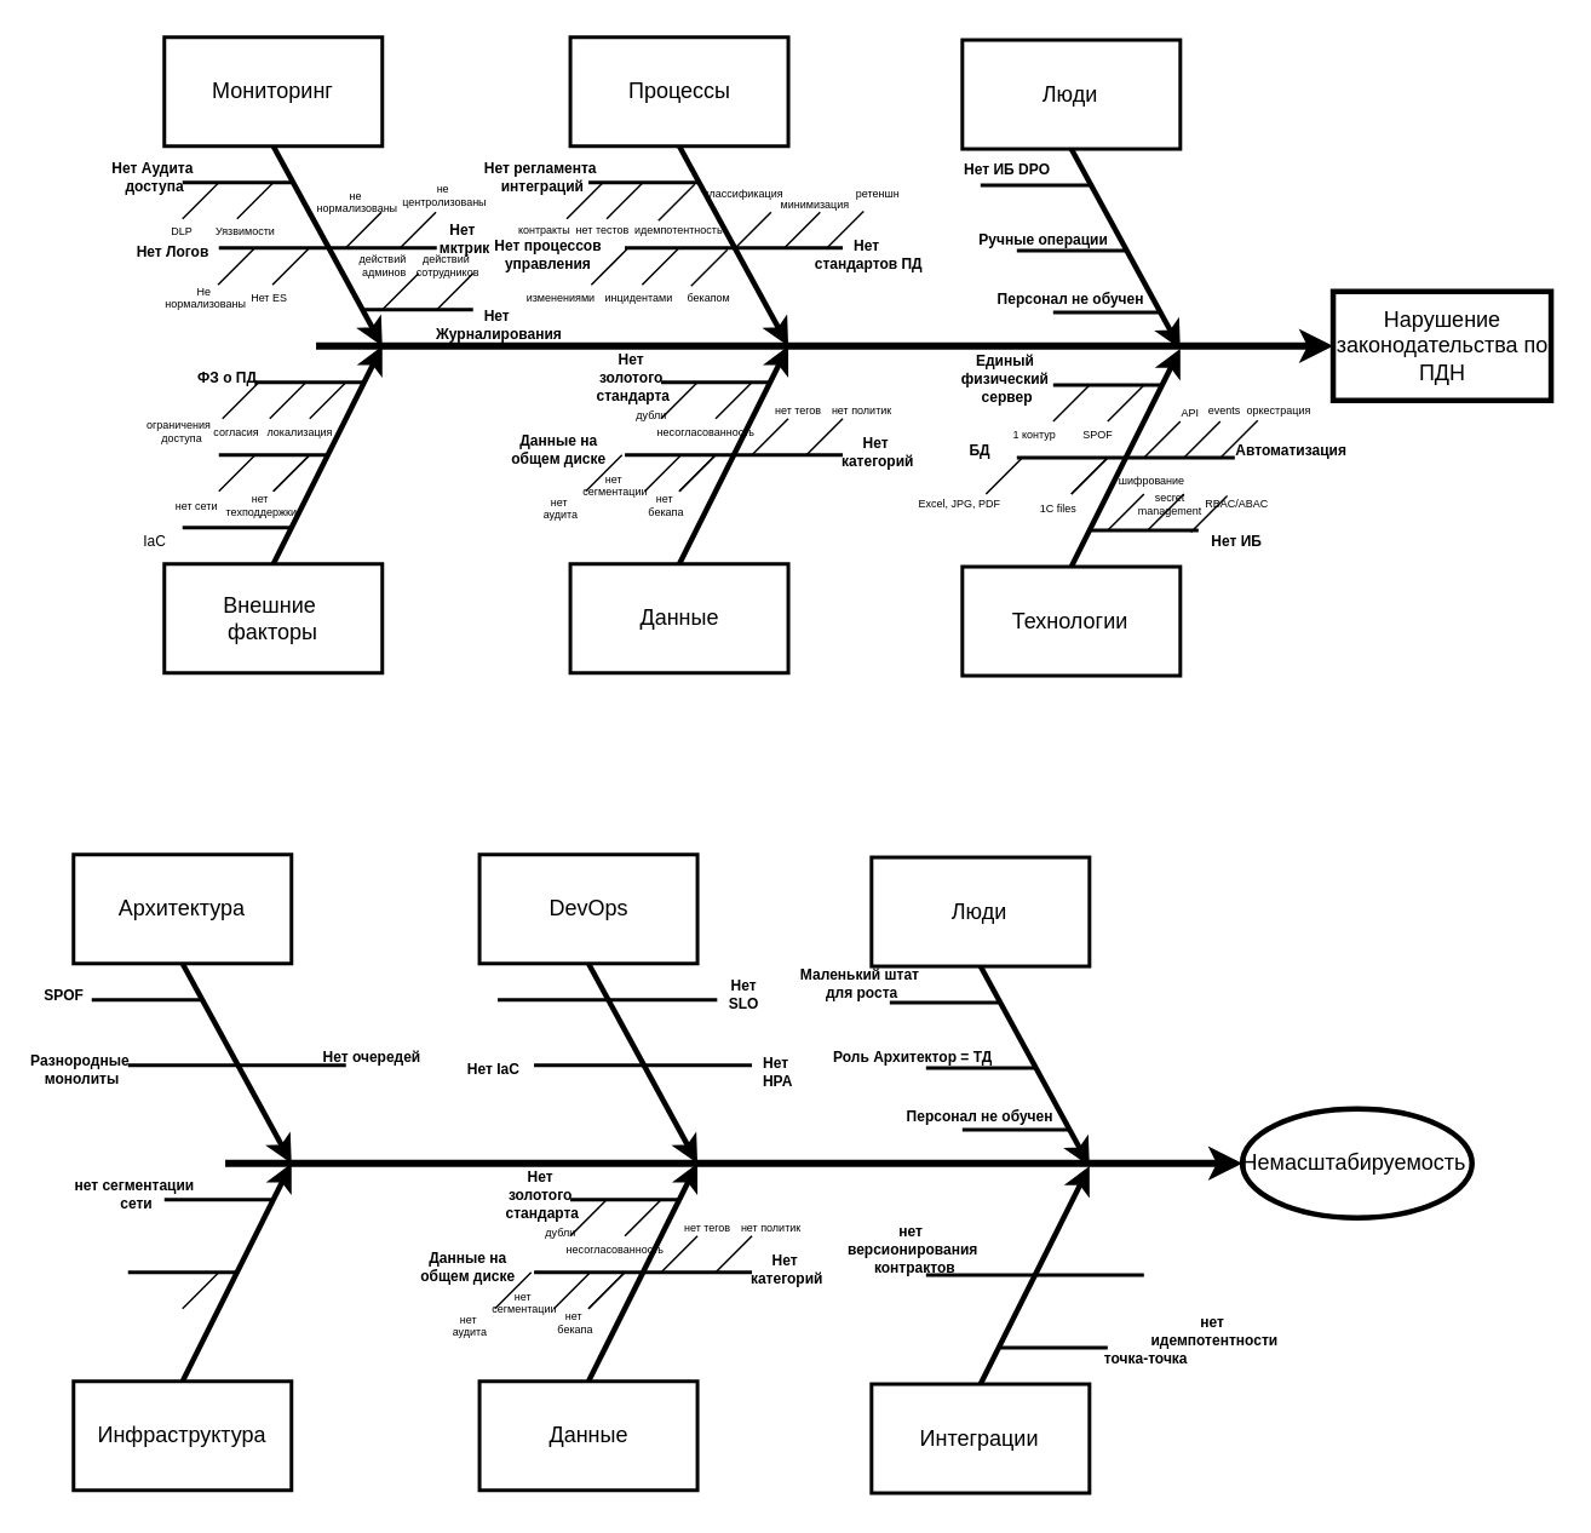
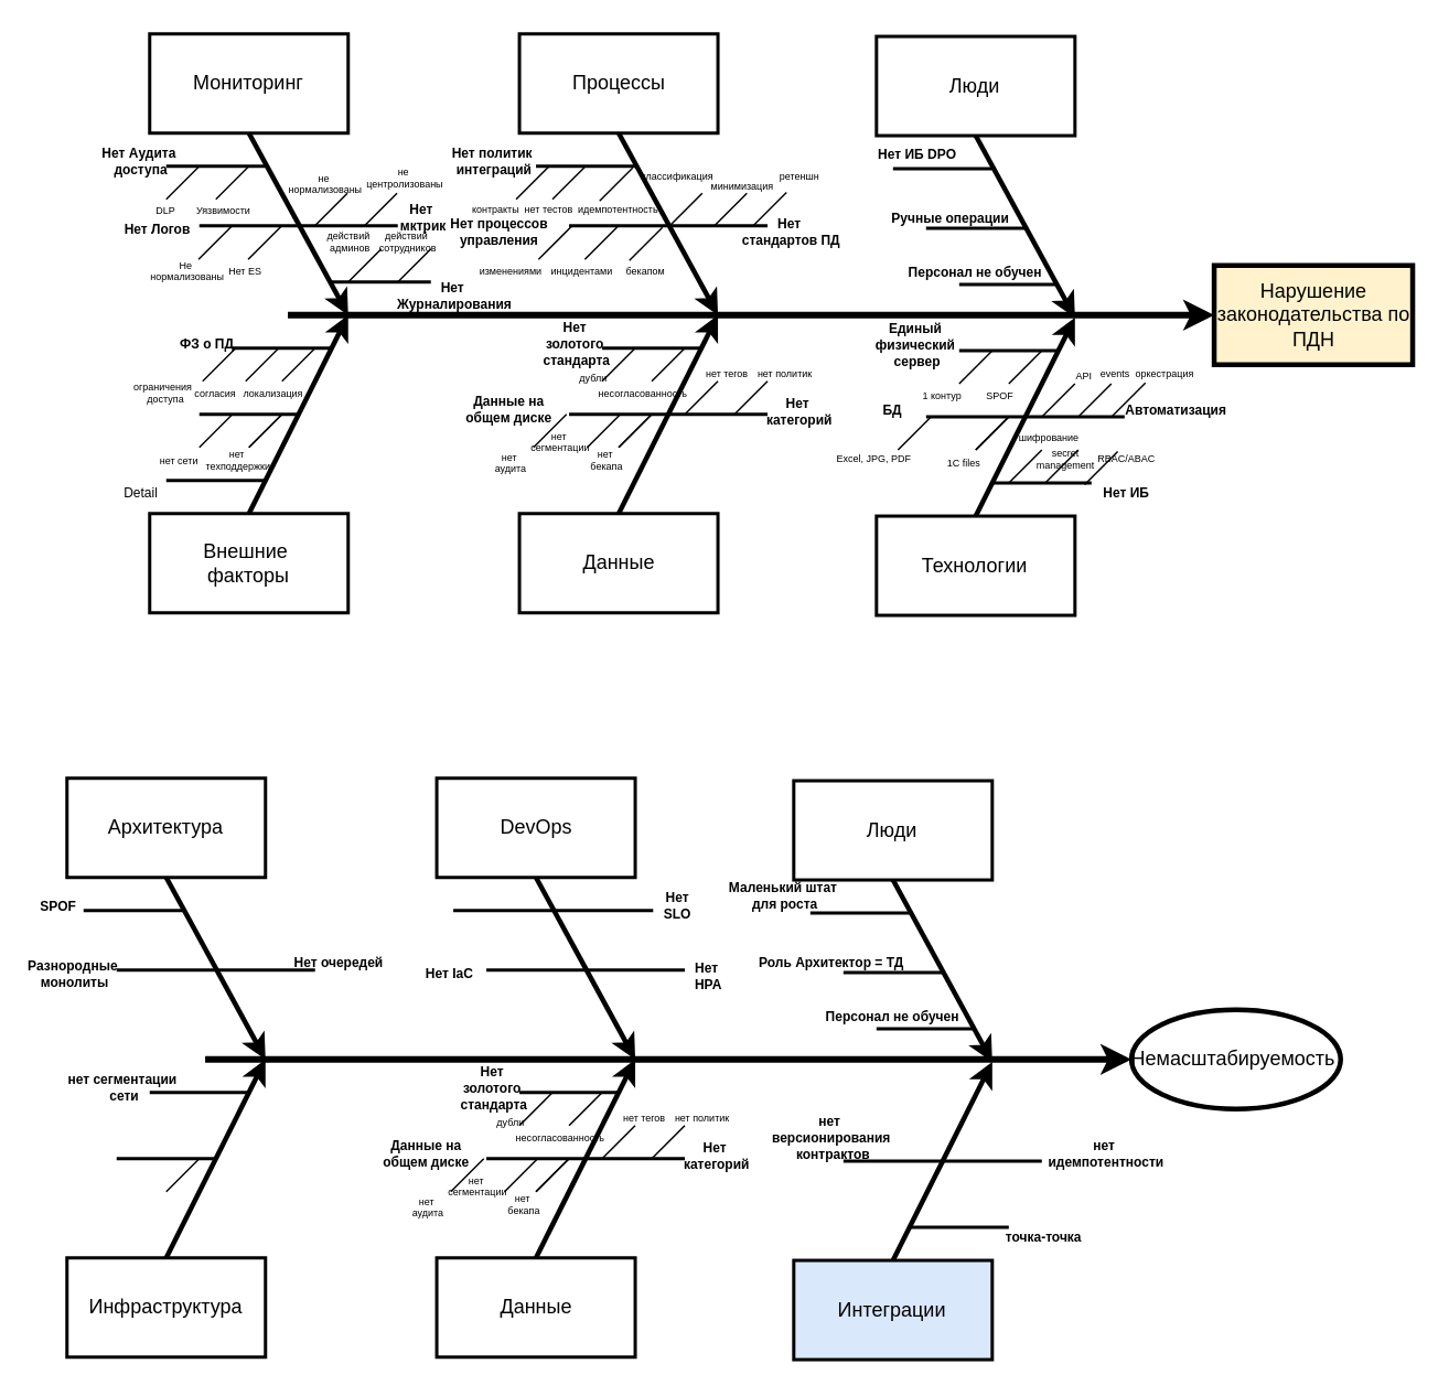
- <mxCell id="72" value="Нет регламента &#10;интеграций" style="text;spacingTop=-5;fontSize=8;align=center;verticalAlign=middle;points=[];fontStyle=1" vertex="1" parent="1"><mxGeometry x="283.542" y="90" width="30" height="20.0" as="geometry" /></mxCell>
+ <mxCell id="72" value="Нет политик &#10;интеграций" style="text;spacingTop=-5;fontSize=8;align=center;verticalAlign=middle;points=[];fontStyle=1" vertex="1" parent="1"><mxGeometry x="283.542" y="90" width="30" height="20.0" as="geometry" /></mxCell>
- <mxCell id="8" value="Нарушение законодательства по ПДН" style="whiteSpace=wrap;strokeWidth=3" vertex="1" parent="1"><mxGeometry x="733.542" y="160" width="120" height="60" as="geometry" /></mxCell>
+ <mxCell id="8" value="Нарушение законодательства по ПДН" style="whiteSpace=wrap;strokeWidth=3;fillColor=#fff2cc;" vertex="1" parent="1"><mxGeometry x="733.542" y="160" width="120" height="60" as="geometry" /></mxCell>
- <mxCell id="35" value="IaC" style="text;spacingTop=-5;fontSize=8;align=center;verticalAlign=middle;points=[]" vertex="1" parent="1"><mxGeometry x="70" y="290" width="30" height="20.0" as="geometry" /></mxCell>
+ <mxCell id="35" value="Detail" style="text;spacingTop=-5;fontSize=8;align=center;verticalAlign=middle;points=[]" vertex="1" parent="1"><mxGeometry x="70" y="290" width="30" height="20.0" as="geometry" /></mxCell>
- <mxCell id="194" value="нет &#10;идемпотентности" style="text;spacingTop=-5;fontSize=8;align=center;verticalAlign=middle;points=[];fontStyle=1" vertex="1" parent="1"><mxGeometry x="653.538" y="724.86" width="30" height="20.0" as="geometry" /></mxCell>
+ <mxCell id="194" value="нет &#10;идемпотентности" style="text;spacingTop=-5;fontSize=8;align=center;verticalAlign=middle;points=[];fontStyle=1" vertex="1" parent="1"><mxGeometry x="653.538" y="689.86" width="30" height="20.0" as="geometry" /></mxCell>
- <mxCell id="181" value="Интеграции" style="whiteSpace=wrap;strokeWidth=2" vertex="1" parent="1"><mxGeometry x="479.375" y="761.528" width="120" height="60" as="geometry" /></mxCell>
+ <mxCell id="181" value="Интеграции" style="whiteSpace=wrap;strokeWidth=2;fillColor=#dae8fc;" vertex="1" parent="1"><mxGeometry x="479.375" y="761.528" width="120" height="60" as="geometry" /></mxCell>
